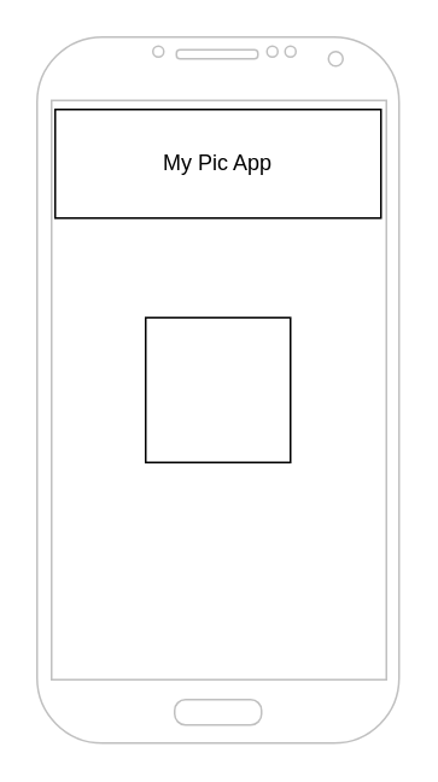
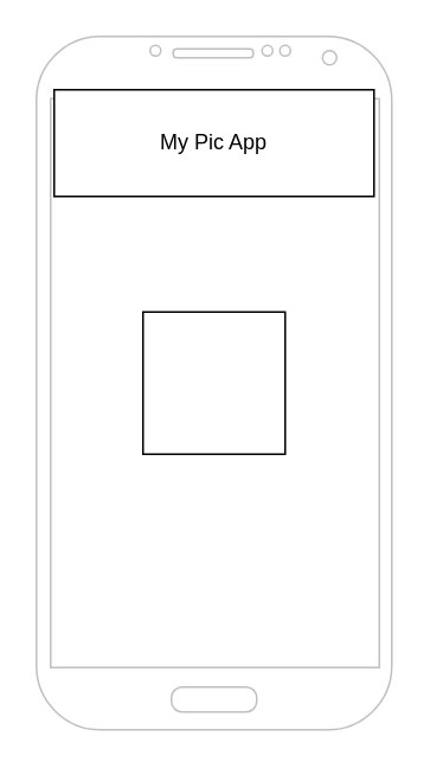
- <mxCell id="3" value="My Pic App" style="rounded=0;whiteSpace=wrap;html=1;" vertex="1" parent="1"><mxGeometry x="30" y="60" width="180" height="60" as="geometry" /></mxCell>
+ <mxCell id="3" value="My Pic App" style="rounded=0;whiteSpace=wrap;html=1;" vertex="1" parent="1"><mxGeometry x="30" y="50" width="180" height="60" as="geometry" /></mxCell>
